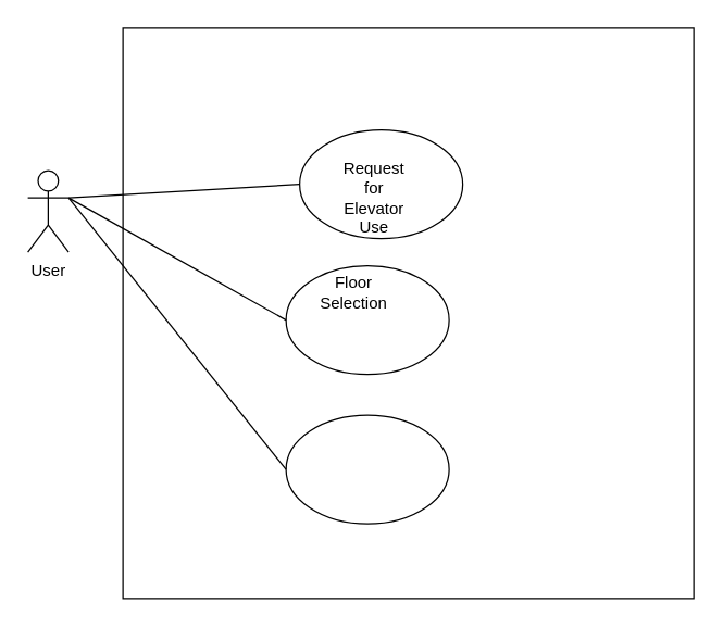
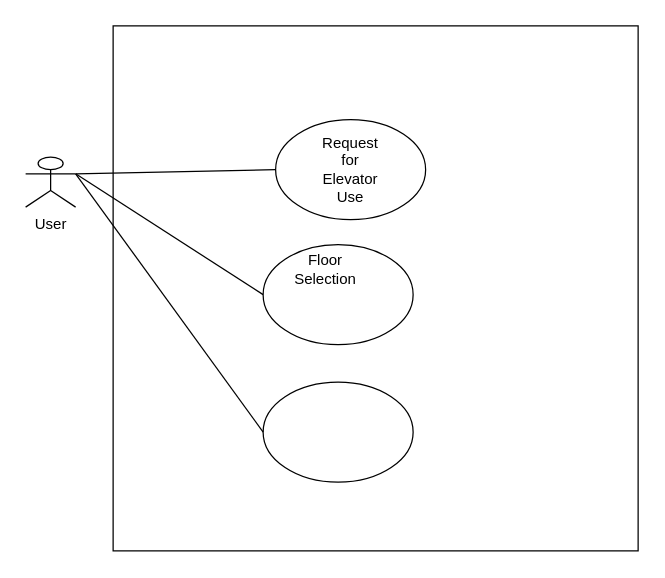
- <mxCell id="6" value="Request for Elevator Use" style="text;html=1;strokeColor=none;fillColor=none;align=center;verticalAlign=middle;whiteSpace=wrap;rounded=0;" vertex="1" parent="1"><mxGeometry x="245" y="130" width="60" height="30" as="geometry" /></mxCell>
+ <mxCell id="6" value="Request for Elevator Use" style="text;html=1;strokeColor=none;fillColor=none;align=center;verticalAlign=middle;whiteSpace=wrap;rounded=0;" vertex="1" parent="1"><mxGeometry x="250" y="120" width="60" height="30" as="geometry" /></mxCell>
- <mxCell id="2" value="User" style="shape=umlActor;verticalLabelPosition=bottom;verticalAlign=top;html=1;outlineConnect=0;" vertex="1" parent="1"><mxGeometry x="20" y="125" width="30" height="60" as="geometry" /></mxCell>
+ <mxCell id="2" value="User" style="shape=umlActor;verticalLabelPosition=bottom;verticalAlign=top;html=1;outlineConnect=0;" vertex="1" parent="1"><mxGeometry x="20" y="125" width="40" height="40" as="geometry" /></mxCell>
